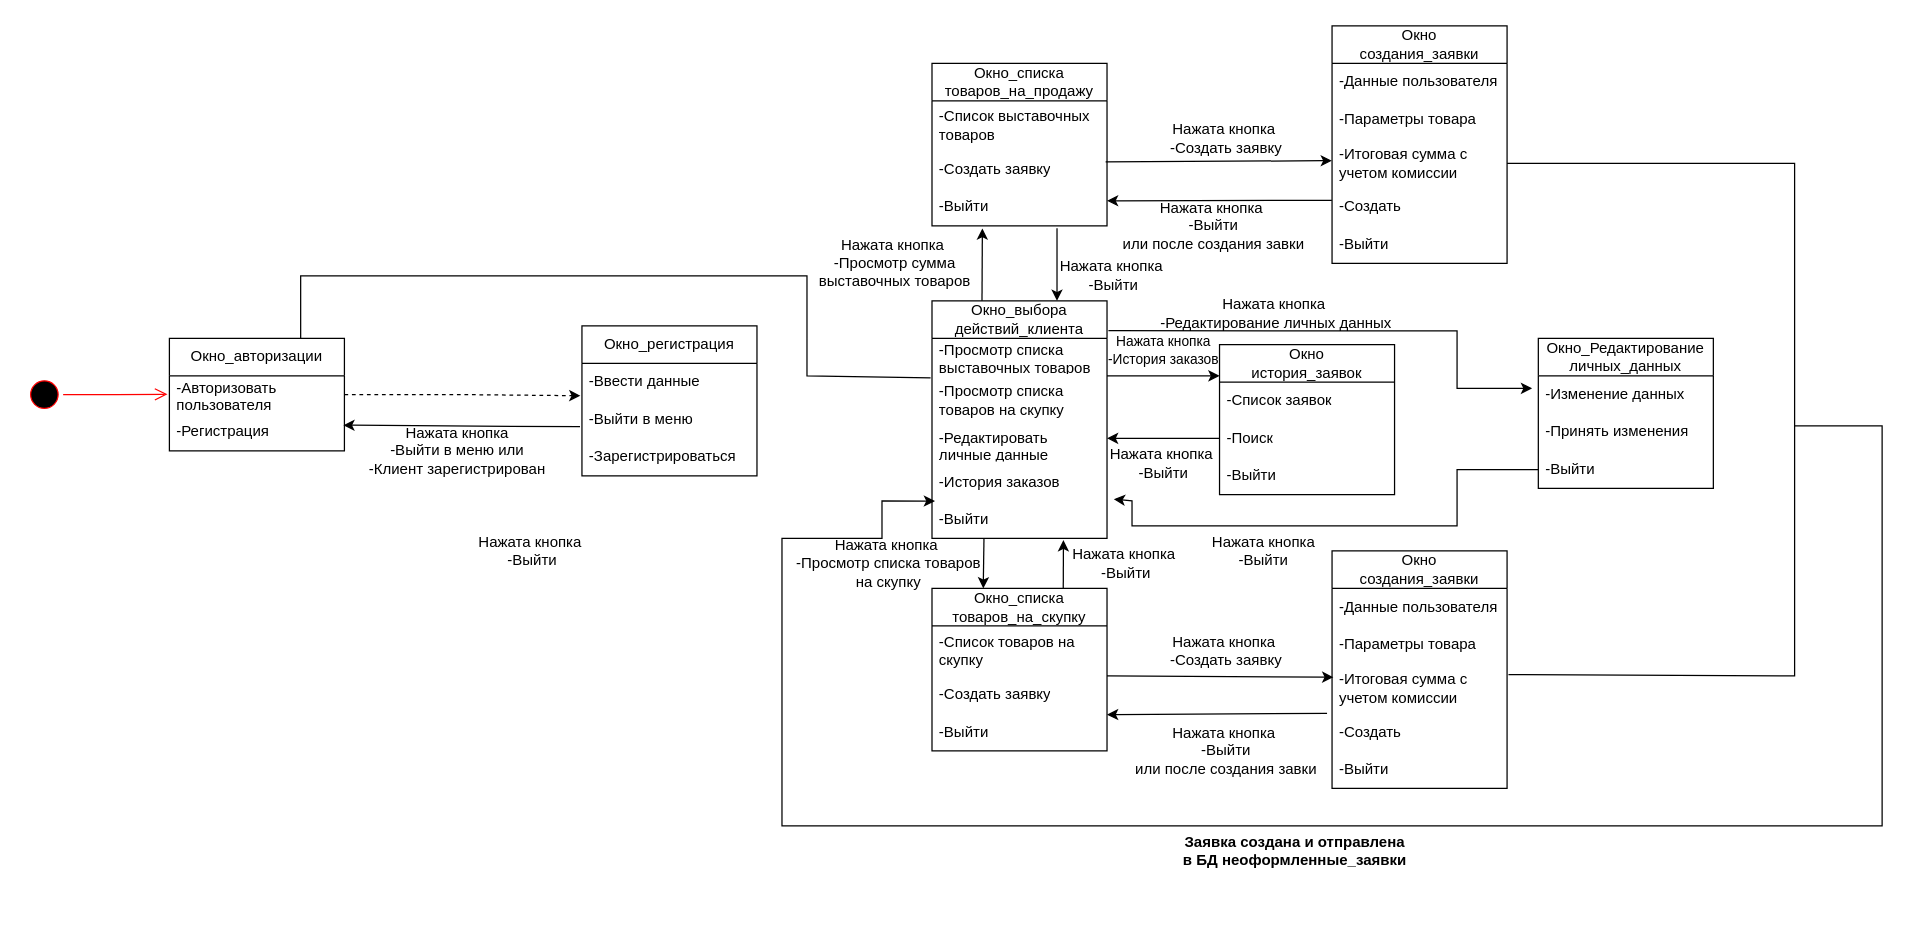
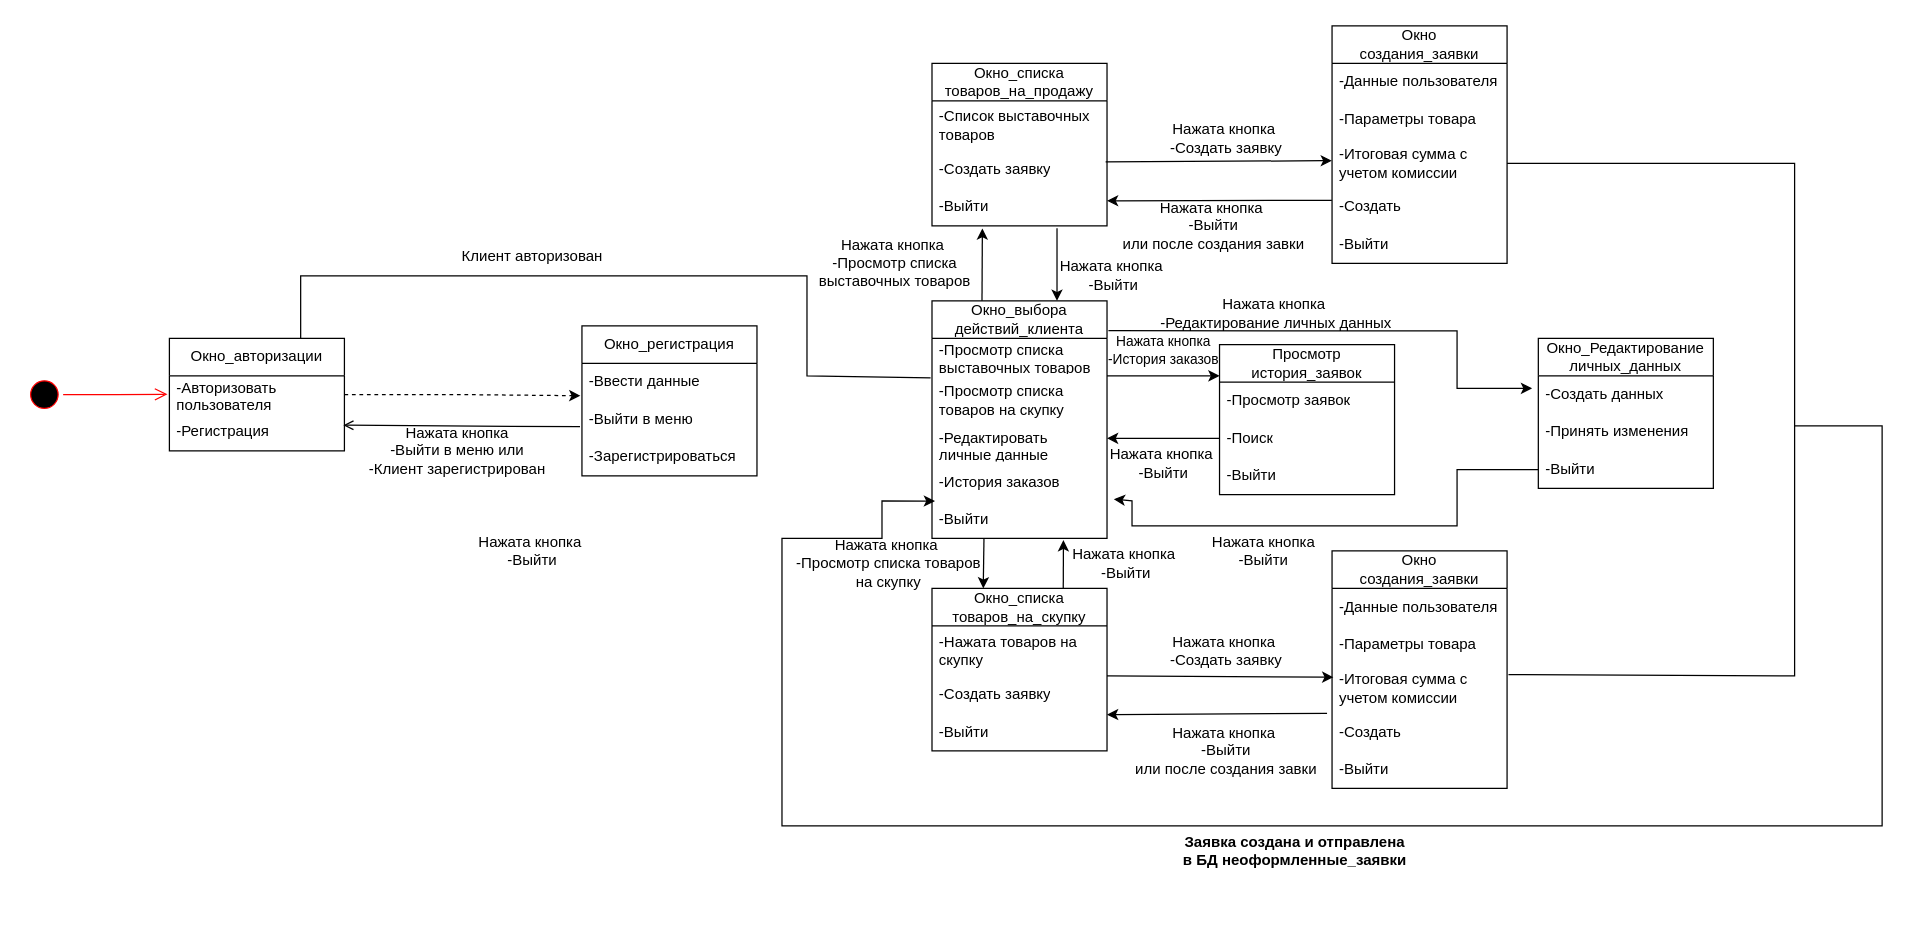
+ <mxCell id="43" value="Клиент авторизован" style="text;html=1;align=center;verticalAlign=middle;resizable=0;points=[];autosize=1;strokeColor=none;fillColor=none;" vertex="1" parent="1"><mxGeometry x="355" y="190" width="140" height="30" as="geometry" /></mxCell>
- <mxCell id="74" value="Нажата кнопка&amp;nbsp;&lt;br&gt;-Просмотр сумма &lt;br&gt;выставочных товаров" style="text;html=1;align=center;verticalAlign=middle;resizable=0;points=[];autosize=1;strokeColor=none;fillColor=none;" vertex="1" parent="1"><mxGeometry x="645" y="180" width="140" height="60" as="geometry" /></mxCell>
+ <mxCell id="74" value="Нажата кнопка&amp;nbsp;&lt;br&gt;-Просмотр списка &lt;br&gt;выставочных товаров" style="text;html=1;align=center;verticalAlign=middle;resizable=0;points=[];autosize=1;strokeColor=none;fillColor=none;" vertex="1" parent="1"><mxGeometry x="645" y="180" width="140" height="60" as="geometry" /></mxCell>
- <mxCell id="54" value="Окно&lt;br&gt;история_заявок" style="swimlane;fontStyle=0;childLayout=stackLayout;horizontal=1;startSize=30;horizontalStack=0;resizeParent=1;resizeParentMax=0;resizeLast=0;collapsible=1;marginBottom=0;whiteSpace=wrap;html=1;" vertex="1" parent="1"><mxGeometry x="975" y="275" width="140" height="120" as="geometry" /></mxCell>
+ <mxCell id="54" value="Просмотр&lt;br&gt;история_заявок" style="swimlane;fontStyle=0;childLayout=stackLayout;horizontal=1;startSize=30;horizontalStack=0;resizeParent=1;resizeParentMax=0;resizeLast=0;collapsible=1;marginBottom=0;whiteSpace=wrap;html=1;" vertex="1" parent="1"><mxGeometry x="975" y="275" width="140" height="120" as="geometry" /></mxCell>
- <mxCell id="63" value="-Изменение данных" style="text;strokeColor=none;fillColor=none;align=left;verticalAlign=middle;spacingLeft=4;spacingRight=4;overflow=hidden;points=[[0,0.5],[1,0.5]];portConstraint=eastwest;rotatable=0;whiteSpace=wrap;html=1;" vertex="1" parent="62"><mxGeometry y="30" width="140" height="30" as="geometry" /></mxCell>
+ <mxCell id="63" value="-Создать данных" style="text;strokeColor=none;fillColor=none;align=left;verticalAlign=middle;spacingLeft=4;spacingRight=4;overflow=hidden;points=[[0,0.5],[1,0.5]];portConstraint=eastwest;rotatable=0;whiteSpace=wrap;html=1;" vertex="1" parent="62"><mxGeometry y="30" width="140" height="30" as="geometry" /></mxCell>
- <mxCell id="55" value="-Список заявок" style="text;strokeColor=none;fillColor=none;align=left;verticalAlign=middle;spacingLeft=4;spacingRight=4;overflow=hidden;points=[[0,0.5],[1,0.5]];portConstraint=eastwest;rotatable=0;whiteSpace=wrap;html=1;" vertex="1" parent="54"><mxGeometry y="30" width="140" height="30" as="geometry" /></mxCell>
+ <mxCell id="55" value="-Просмотр заявок" style="text;strokeColor=none;fillColor=none;align=left;verticalAlign=middle;spacingLeft=4;spacingRight=4;overflow=hidden;points=[[0,0.5],[1,0.5]];portConstraint=eastwest;rotatable=0;whiteSpace=wrap;html=1;" vertex="1" parent="54"><mxGeometry y="30" width="140" height="30" as="geometry" /></mxCell>
- <mxCell id="13" value="" style="endArrow=classic;html=1;rounded=0;exitX=-0.011;exitY=0.69;exitDx=0;exitDy=0;exitPerimeter=0;entryX=0.994;entryY=0.315;entryDx=0;entryDy=0;entryPerimeter=0;" parent="1" source="7" target="4" edge="1"><mxGeometry width="50" height="50" relative="1" as="geometry"><mxPoint x="295" y="270" as="sourcePoint" /><mxPoint x="345" y="220" as="targetPoint" /></mxGeometry></mxCell>
+ <mxCell id="13" value="" style="endArrow=open;html=1;rounded=0;exitX=-0.011;exitY=0.69;exitDx=0;exitDy=0;exitPerimeter=0;entryX=0.994;entryY=0.315;entryDx=0;entryDy=0;entryPerimeter=0;" parent="1" source="7" target="4" edge="1"><mxGeometry width="50" height="50" relative="1" as="geometry"><mxPoint x="295" y="270" as="sourcePoint" /><mxPoint x="345" y="220" as="targetPoint" /></mxGeometry></mxCell>
- <mxCell id="25" value="-Список товаров на скупку" style="text;strokeColor=none;fillColor=none;align=left;verticalAlign=middle;spacingLeft=4;spacingRight=4;overflow=hidden;points=[[0,0.5],[1,0.5]];portConstraint=eastwest;rotatable=0;whiteSpace=wrap;html=1;" parent="24" vertex="1"><mxGeometry y="30" width="140" height="40" as="geometry" /></mxCell>
+ <mxCell id="25" value="-Нажата товаров на скупку" style="text;strokeColor=none;fillColor=none;align=left;verticalAlign=middle;spacingLeft=4;spacingRight=4;overflow=hidden;points=[[0,0.5],[1,0.5]];portConstraint=eastwest;rotatable=0;whiteSpace=wrap;html=1;" parent="24" vertex="1"><mxGeometry y="30" width="140" height="40" as="geometry" /></mxCell>
